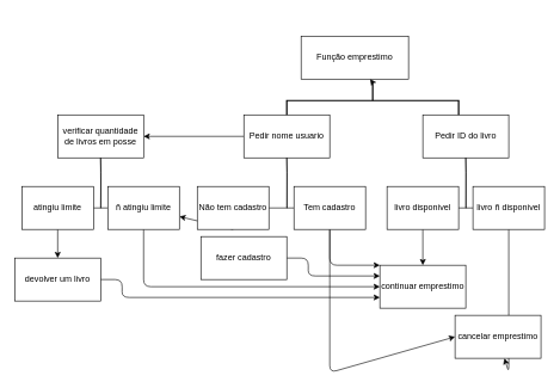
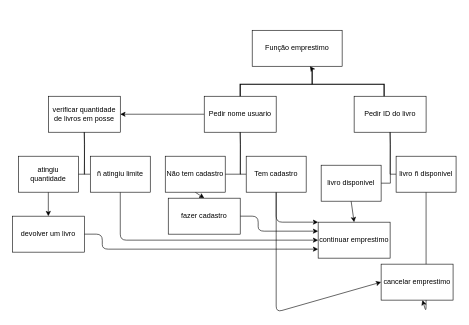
- <mxCell id="29" value="atingiu limite" style="whiteSpace=wrap;html=1;align=center;verticalAlign=middle;treeFolding=1;treeMoving=1;" parent="1" vertex="1"><mxGeometry x="30" y="260" width="100" height="60" as="geometry" /></mxCell>
+ <mxCell id="29" value="atingiu quantidade" style="whiteSpace=wrap;html=1;align=center;verticalAlign=middle;treeFolding=1;treeMoving=1;" parent="1" vertex="1"><mxGeometry x="30" y="260" width="100" height="60" as="geometry" /></mxCell>
- <mxCell id="18" value="livro disponivel" style="whiteSpace=wrap;html=1;align=center;verticalAlign=middle;treeFolding=1;treeMoving=1;" parent="1" vertex="1"><mxGeometry x="540" y="260" width="100" height="60" as="geometry" /></mxCell>
+ <mxCell id="18" value="livro disponivel" style="whiteSpace=wrap;html=1;align=center;verticalAlign=middle;treeFolding=1;treeMoving=1;" parent="1" vertex="1"><mxGeometry x="535" y="275" width="100" height="60" as="geometry" /></mxCell>
- <mxCell id="13" style="edgeStyle=none;html=1;exitX=0.5;exitY=1;exitDx=0;exitDy=0;" parent="1" source="14" target="31" edge="1"><mxGeometry relative="1" as="geometry" /></mxCell>
+ <mxCell id="13" style="edgeStyle=none;html=1;exitX=0.5;exitY=1;exitDx=0;exitDy=0;entryX=0.5;entryY=0;entryDx=0;entryDy=0;" parent="1" source="14" target="23" edge="1"><mxGeometry relative="1" as="geometry" /></mxCell>
